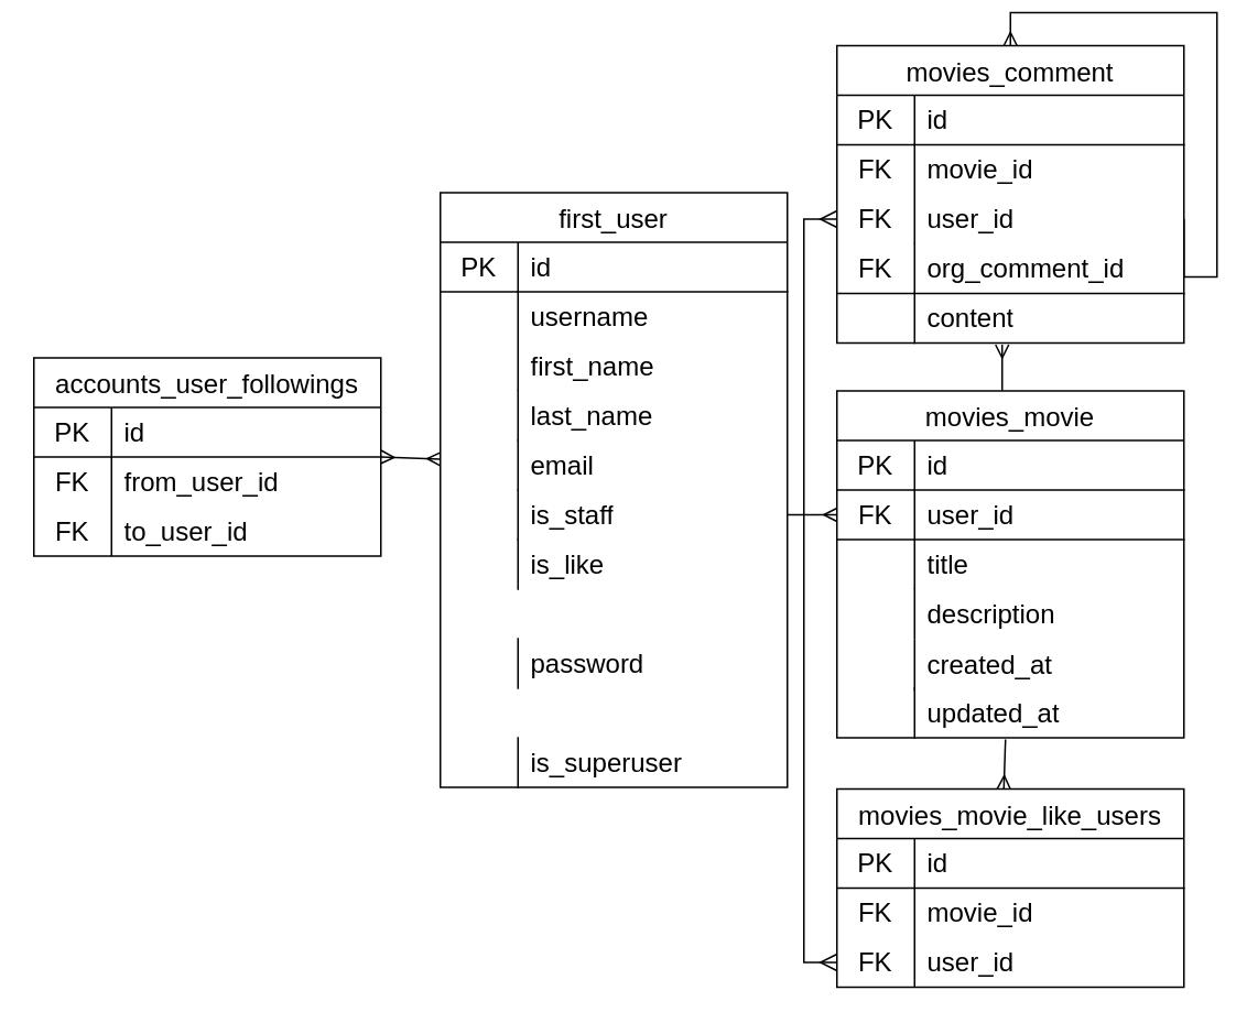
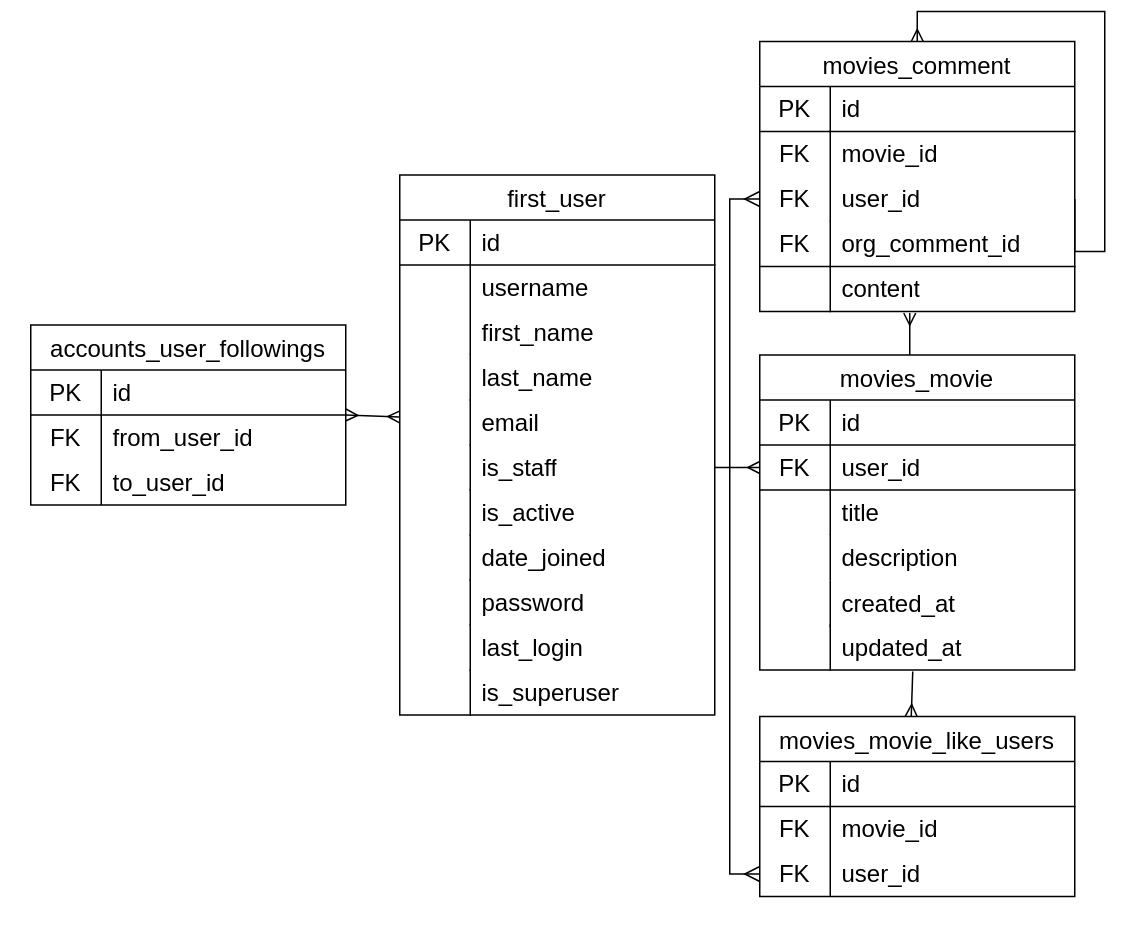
- <mxCell id="78" value="is_like" style="shape=partialRectangle;html=1;whiteSpace=wrap;connectable=0;fillColor=none;top=0;left=1;bottom=0;right=0;align=left;spacingLeft=6;overflow=hidden;strokeColor=default;fontSize=16;" parent="59" vertex="1"><mxGeometry x="47" y="210" width="163" height="30" as="geometry"><mxRectangle width="163" height="30" as="alternateBounds" /></mxGeometry></mxCell>
+ <mxCell id="78" value="is_active" style="shape=partialRectangle;html=1;whiteSpace=wrap;connectable=0;fillColor=none;top=0;left=1;bottom=0;right=0;align=left;spacingLeft=6;overflow=hidden;strokeColor=default;fontSize=16;" parent="59" vertex="1"><mxGeometry x="47" y="210" width="163" height="30" as="geometry"><mxRectangle width="163" height="30" as="alternateBounds" /></mxGeometry></mxCell>
+ <mxCell id="81" value="date_joined" style="shape=partialRectangle;html=1;whiteSpace=wrap;connectable=0;fillColor=none;top=0;left=1;bottom=0;right=0;align=left;spacingLeft=6;overflow=hidden;strokeColor=default;fontSize=16;" parent="59" vertex="1"><mxGeometry x="47" y="240" width="163" height="30" as="geometry"><mxRectangle width="163" height="30" as="alternateBounds" /></mxGeometry></mxCell>
+ <mxCell id="84" value="last_login" style="shape=partialRectangle;html=1;whiteSpace=wrap;connectable=0;fillColor=none;top=0;left=1;bottom=0;right=0;align=left;spacingLeft=6;overflow=hidden;strokeColor=default;fontSize=16;" parent="59" vertex="1"><mxGeometry x="47" y="300" width="163" height="30" as="geometry"><mxRectangle width="163" height="30" as="alternateBounds" /></mxGeometry></mxCell>
